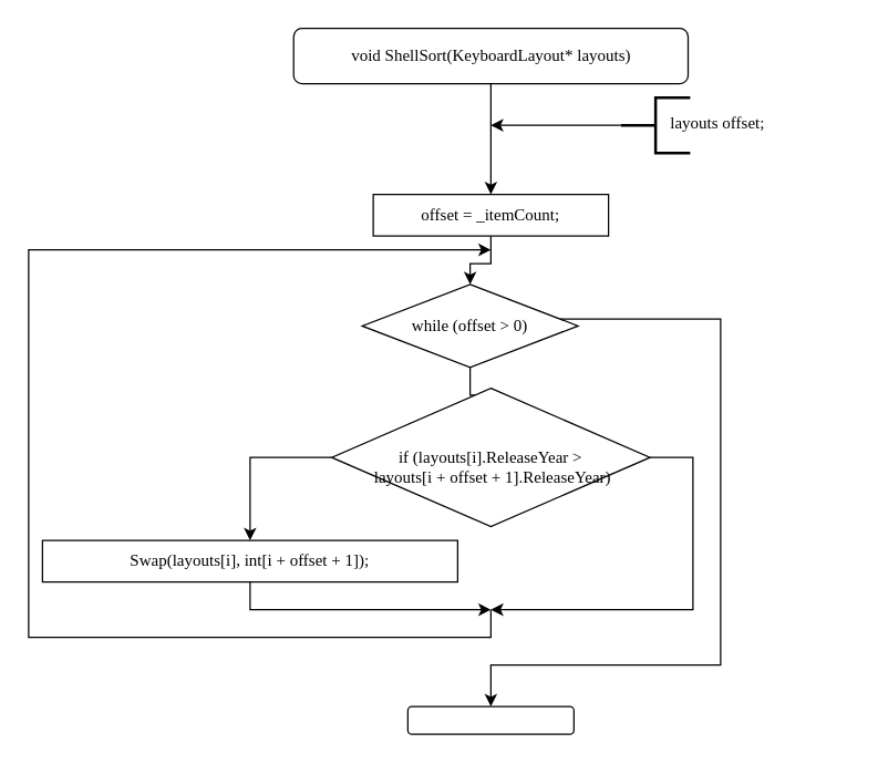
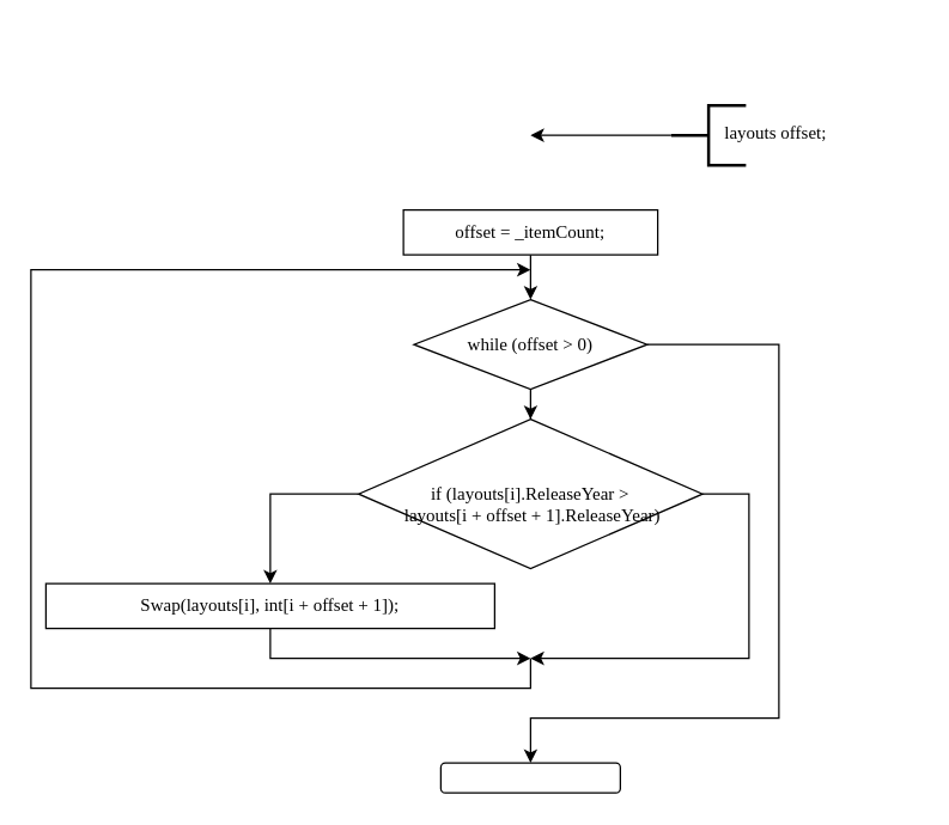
- <mxCell id="3" value="void ShellSort(KeyboardLayout* layouts)" style="rounded=1;whiteSpace=wrap;html=1;fontFamily=Consolas;" vertex="1" parent="1"><mxGeometry x="211.5" y="20" width="285" height="40" as="geometry" /></mxCell>
- <mxCell id="2" style="edgeStyle=orthogonalEdgeStyle;rounded=0;orthogonalLoop=1;jettySize=auto;html=1;entryX=0.5;entryY=0;entryDx=0;entryDy=0;" edge="1" parent="1" source="3" target="11"><mxGeometry relative="1" as="geometry"><mxPoint x="354" y="130" as="targetPoint" /></mxGeometry></mxCell>
- <mxCell id="9" value="while (offset &amp;gt; 0)" style="rhombus;whiteSpace=wrap;html=1;fontFamily=Consolas;" vertex="1" parent="1"><mxGeometry x="261" y="205" width="156" height="60" as="geometry" /></mxCell>
+ <mxCell id="9" value="while (offset &amp;gt; 0)" style="rhombus;whiteSpace=wrap;html=1;fontFamily=Consolas;" vertex="1" parent="1"><mxGeometry x="276" y="200" width="156" height="60" as="geometry" /></mxCell>
